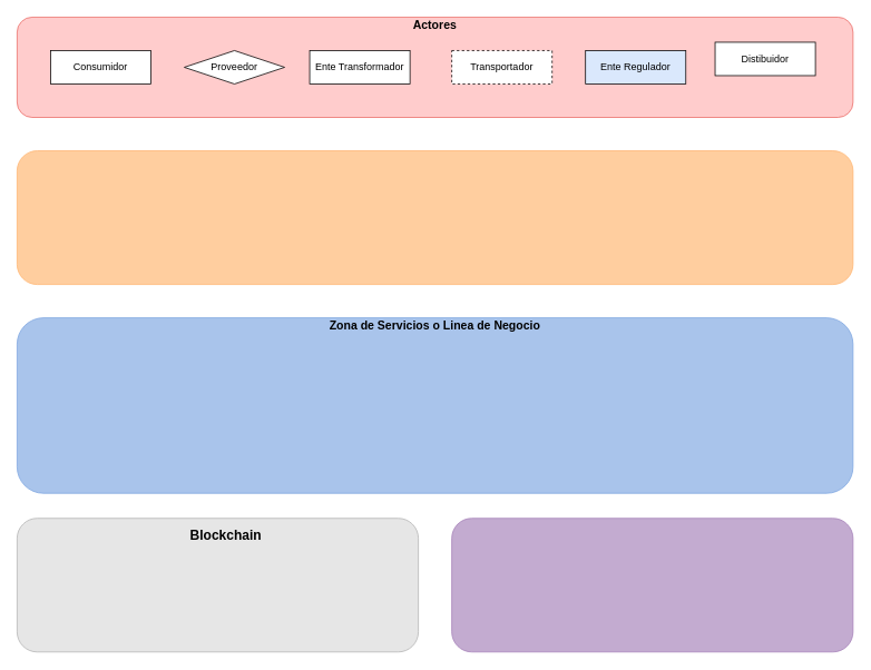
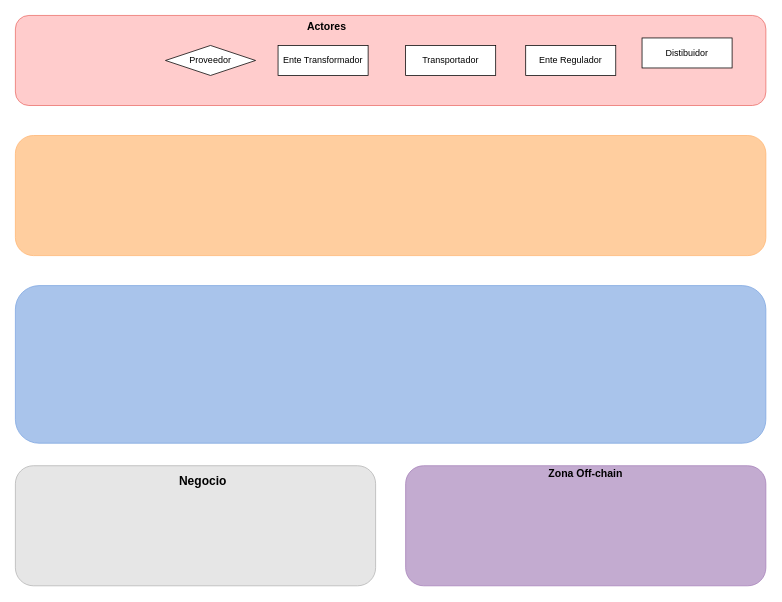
- <mxCell id="3" value="&lt;b&gt;&lt;font style=&quot;font-size: 14px&quot;&gt;Actores&lt;/font&gt;&lt;/b&gt;" parent="1" vertex="1" style="text;html=1;strokeColor=none;fillColor=none;align=center;verticalAlign=middle;whiteSpace=wrap;rounded=0;"><mxGeometry as="geometry" height="20" width="40" y="20" x="500" /></mxCell>
+ <mxCell id="3" value="&lt;b&gt;&lt;font style=&quot;font-size: 14px&quot;&gt;Actores&lt;/font&gt;&lt;/b&gt;" parent="1" vertex="1" style="text;html=1;strokeColor=none;fillColor=none;align=center;verticalAlign=middle;whiteSpace=wrap;rounded=0;"><mxGeometry x="415" y="25" as="geometry" height="20" width="40" /></mxCell>
- <mxCell id="4" value="Consumidor" parent="1" vertex="1" style="rounded=0;whiteSpace=wrap;html=1;strokeColor=#000000;fillColor=#FFFFFF;"><mxGeometry as="geometry" height="40" width="120" y="60" x="60" /></mxCell>
- <mxCell id="7" value="Transportador" parent="1" vertex="1" style="rounded=0;whiteSpace=wrap;html=1;strokeColor=#000000;fillColor=#FFFFFF;dashed=1;"><mxGeometry as="geometry" height="40" width="120" y="60" x="540" /></mxCell>
+ <mxCell id="7" value="Transportador" parent="1" vertex="1" style="rounded=0;whiteSpace=wrap;html=1;strokeColor=#000000;fillColor=#FFFFFF;"><mxGeometry as="geometry" height="40" width="120" y="60" x="540" /></mxCell>
- <mxCell id="8" value="Ente Regulador" parent="1" vertex="1" style="rounded=0;whiteSpace=wrap;html=1;strokeColor=#000000;fillColor=#dae8fc;"><mxGeometry as="geometry" height="40" width="120" y="60" x="700" /></mxCell>
+ <mxCell id="8" value="Ente Regulador" parent="1" vertex="1" style="rounded=0;whiteSpace=wrap;html=1;strokeColor=#000000;fillColor=#FFFFFF;"><mxGeometry as="geometry" height="40" width="120" y="60" x="700" /></mxCell>
- <mxCell id="12" value="&lt;font style=&quot;font-size: 14px&quot;&gt;&lt;b&gt;Zona de Servicios o Linea de Negocio&lt;/b&gt;&lt;/font&gt;" parent="1" vertex="1" style="text;html=1;strokeColor=none;fillColor=none;align=center;verticalAlign=middle;whiteSpace=wrap;rounded=0;"><mxGeometry as="geometry" height="20" width="260" y="380" x="390" /></mxCell>
+ <mxCell id="16" value="&lt;font style=&quot;font-size: 14px&quot;&gt;&lt;b&gt;Z&lt;/b&gt;&lt;/font&gt;&lt;font style=&quot;font-size: 14px&quot;&gt;&lt;b&gt;ona Off-chain&lt;/b&gt;&lt;br&gt;&lt;/font&gt;" parent="1" vertex="1" style="text;html=1;strokeColor=none;fillColor=none;align=center;verticalAlign=middle;whiteSpace=wrap;rounded=0;"><mxGeometry as="geometry" height="20" width="120" y="620" x="720" /></mxCell>
- <mxCell id="15" value="&lt;b&gt;&lt;font size=&quot;3&quot;&gt;Blockchain&lt;/font&gt;&lt;/b&gt;" parent="1" vertex="1" style="text;html=1;strokeColor=none;fillColor=none;align=center;verticalAlign=middle;whiteSpace=wrap;rounded=0;"><mxGeometry as="geometry" height="20" width="120" y="630" x="210" /></mxCell>
+ <mxCell id="15" value="&lt;b&gt;&lt;font size=&quot;3&quot;&gt;Negocio&lt;/font&gt;&lt;/b&gt;" parent="1" vertex="1" style="text;html=1;strokeColor=none;fillColor=none;align=center;verticalAlign=middle;whiteSpace=wrap;rounded=0;"><mxGeometry as="geometry" height="20" width="120" y="630" x="210" /></mxCell>
